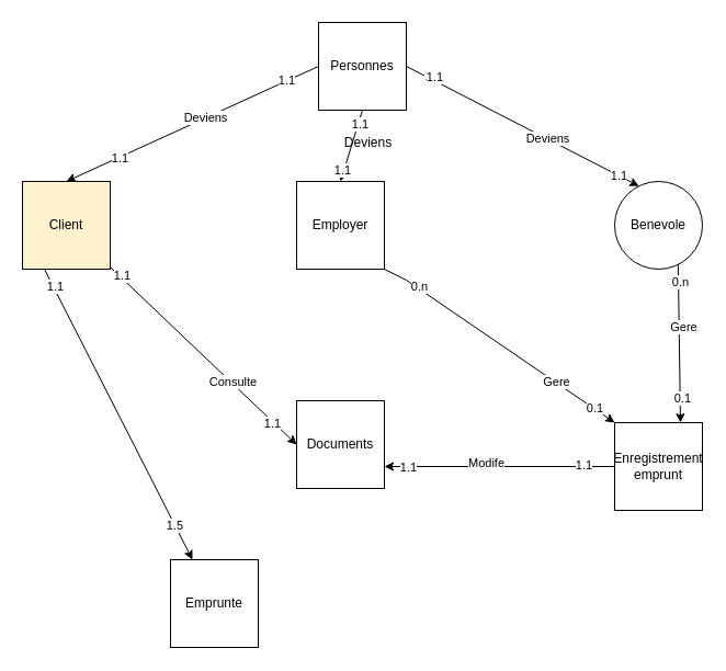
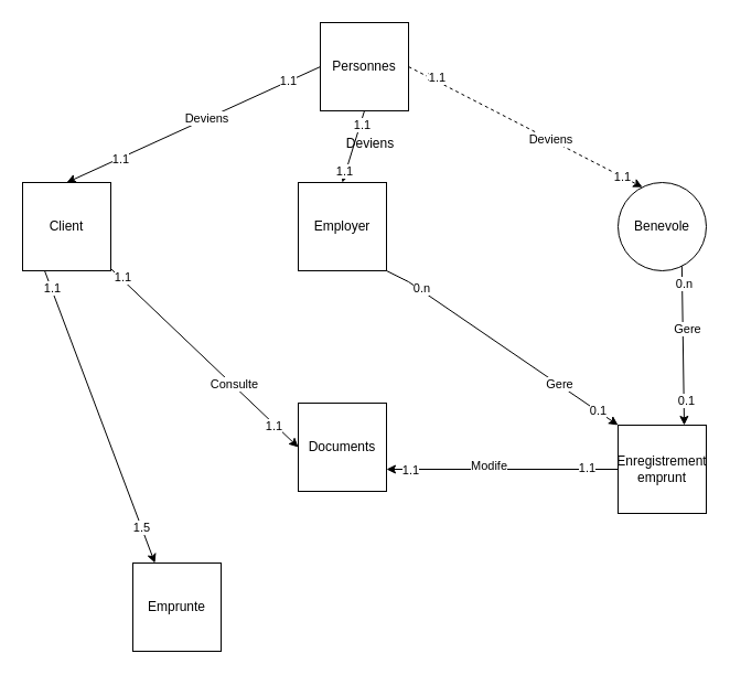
- <mxCell id="6" value="" style="endArrow=classic;html=1;rounded=0;entryX=0.25;entryY=0;entryDx=0;entryDy=0;exitX=1;exitY=0.5;exitDx=0;exitDy=0;" parent="1" source="2" target="5" edge="1"><mxGeometry width="50" height="50" relative="1" as="geometry"><mxPoint x="390" y="145" as="sourcePoint" /><mxPoint x="440" y="95" as="targetPoint" /></mxGeometry></mxCell>
+ <mxCell id="6" value="" style="endArrow=classic;html=1;rounded=0;entryX=0.25;entryY=0;entryDx=0;entryDy=0;exitX=1;exitY=0.5;exitDx=0;exitDy=0;dashed=1;" parent="1" source="2" target="5" edge="1"><mxGeometry width="50" height="50" relative="1" as="geometry"><mxPoint x="390" y="145" as="sourcePoint" /><mxPoint x="440" y="95" as="targetPoint" /></mxGeometry></mxCell>
- <mxCell id="3" value="Client" style="whiteSpace=wrap;html=1;aspect=fixed;fillColor=#fff2cc;" parent="1" vertex="1"><mxGeometry x="20" y="165" width="80" height="80" as="geometry" /></mxCell>
+ <mxCell id="3" value="Client" style="whiteSpace=wrap;html=1;aspect=fixed;" parent="1" vertex="1"><mxGeometry x="20" y="165" width="80" height="80" as="geometry" /></mxCell>
- <mxCell id="25" value="Emprunte" style="whiteSpace=wrap;html=1;aspect=fixed;" parent="1" vertex="1"><mxGeometry x="155" y="510" width="80" height="80" as="geometry" /></mxCell>
+ <mxCell id="25" value="Emprunte" style="whiteSpace=wrap;html=1;aspect=fixed;" parent="1" vertex="1"><mxGeometry x="120" y="510" width="80" height="80" as="geometry" /></mxCell>
